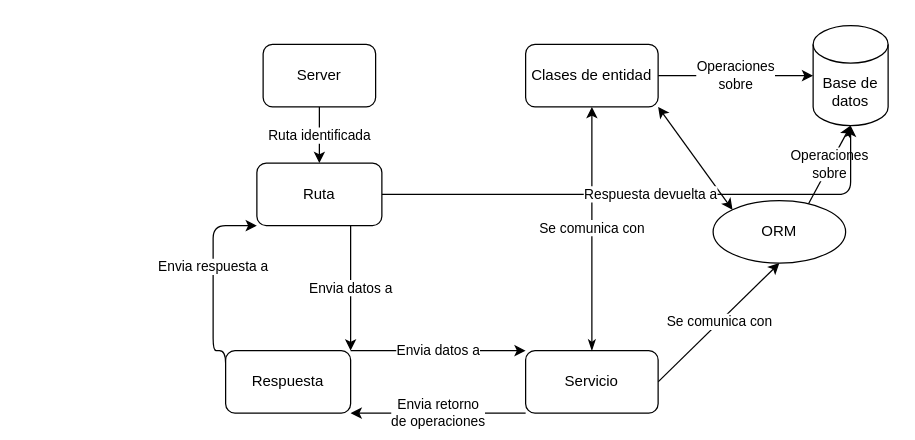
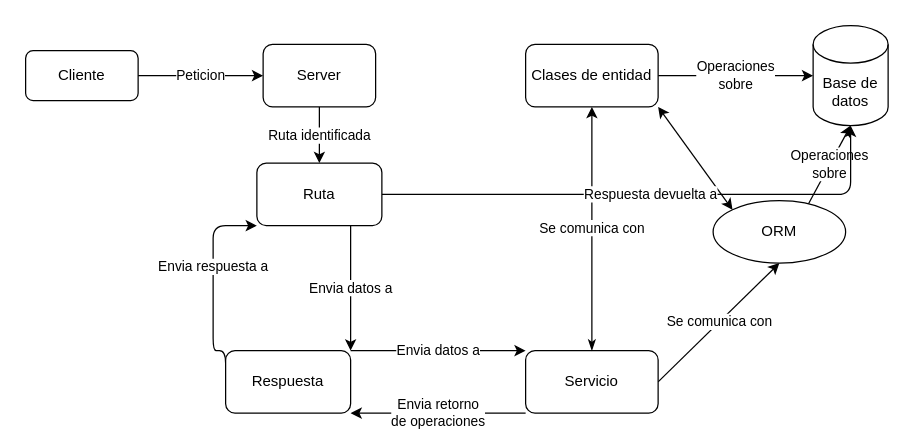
+ <mxCell id="2" value="Cliente" style="rounded=1;whiteSpace=wrap;html=1;" vertex="1" parent="1"><mxGeometry x="20" y="40" width="90" height="40" as="geometry" /></mxCell>
+ <mxCell id="4" value="Peticion" style="endArrow=classic;html=1;exitX=1;exitY=0.5;exitDx=0;exitDy=0;entryX=0;entryY=0.5;entryDx=0;entryDy=0;" edge="1" parent="1" source="2" target="3"><mxGeometry width="50" height="50" relative="1" as="geometry"><mxPoint x="410" y="190" as="sourcePoint" /><mxPoint x="460" y="140" as="targetPoint" /></mxGeometry></mxCell>
